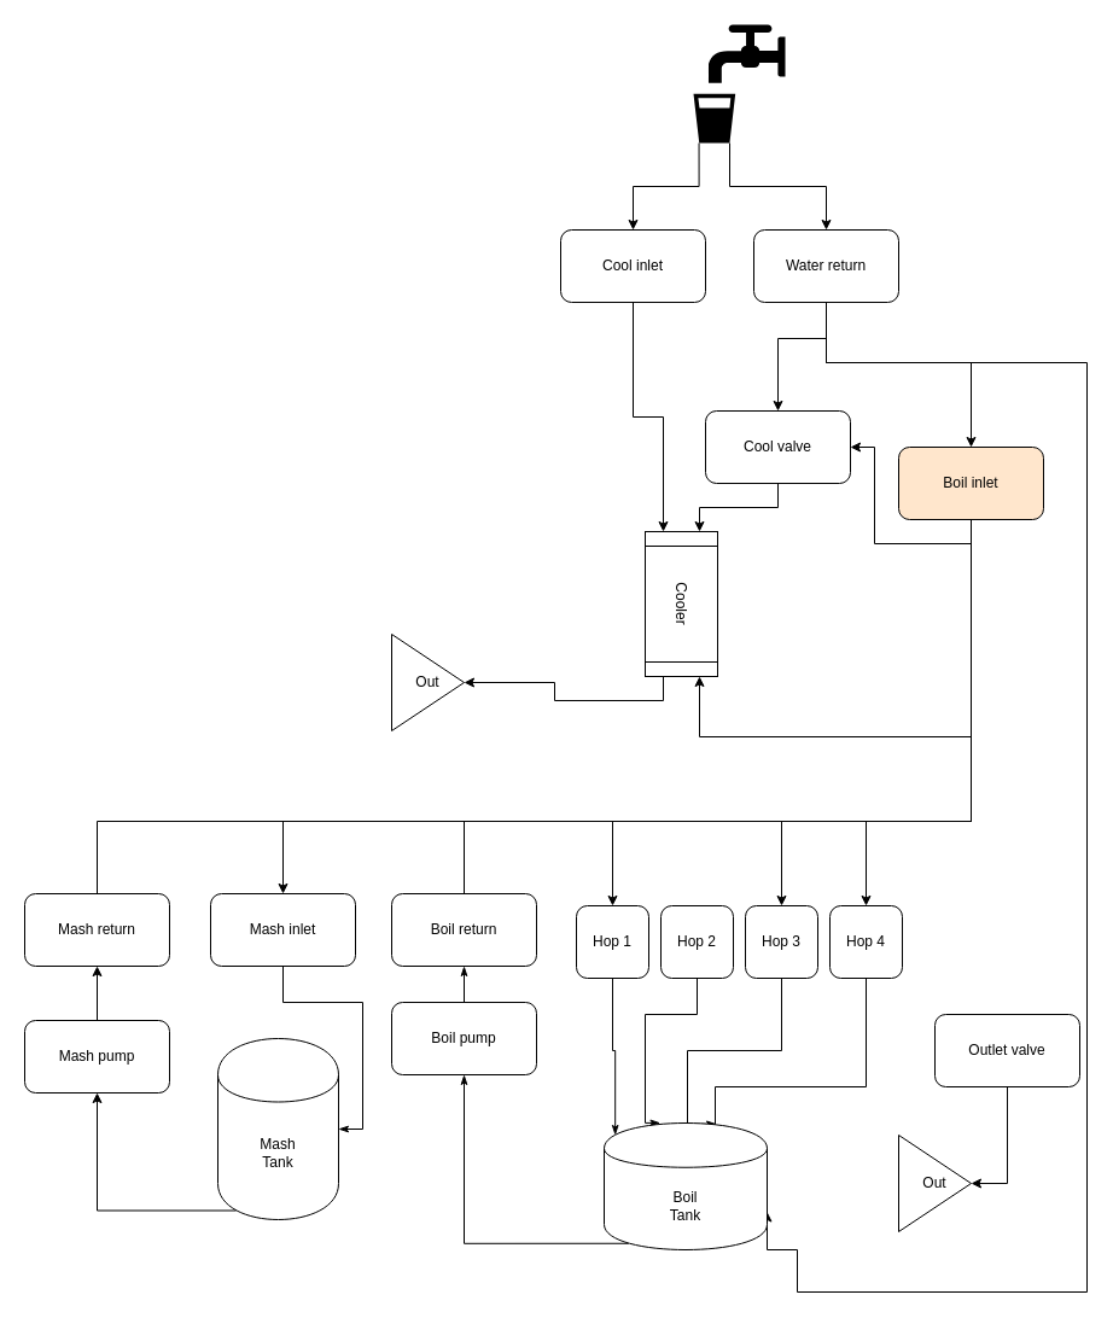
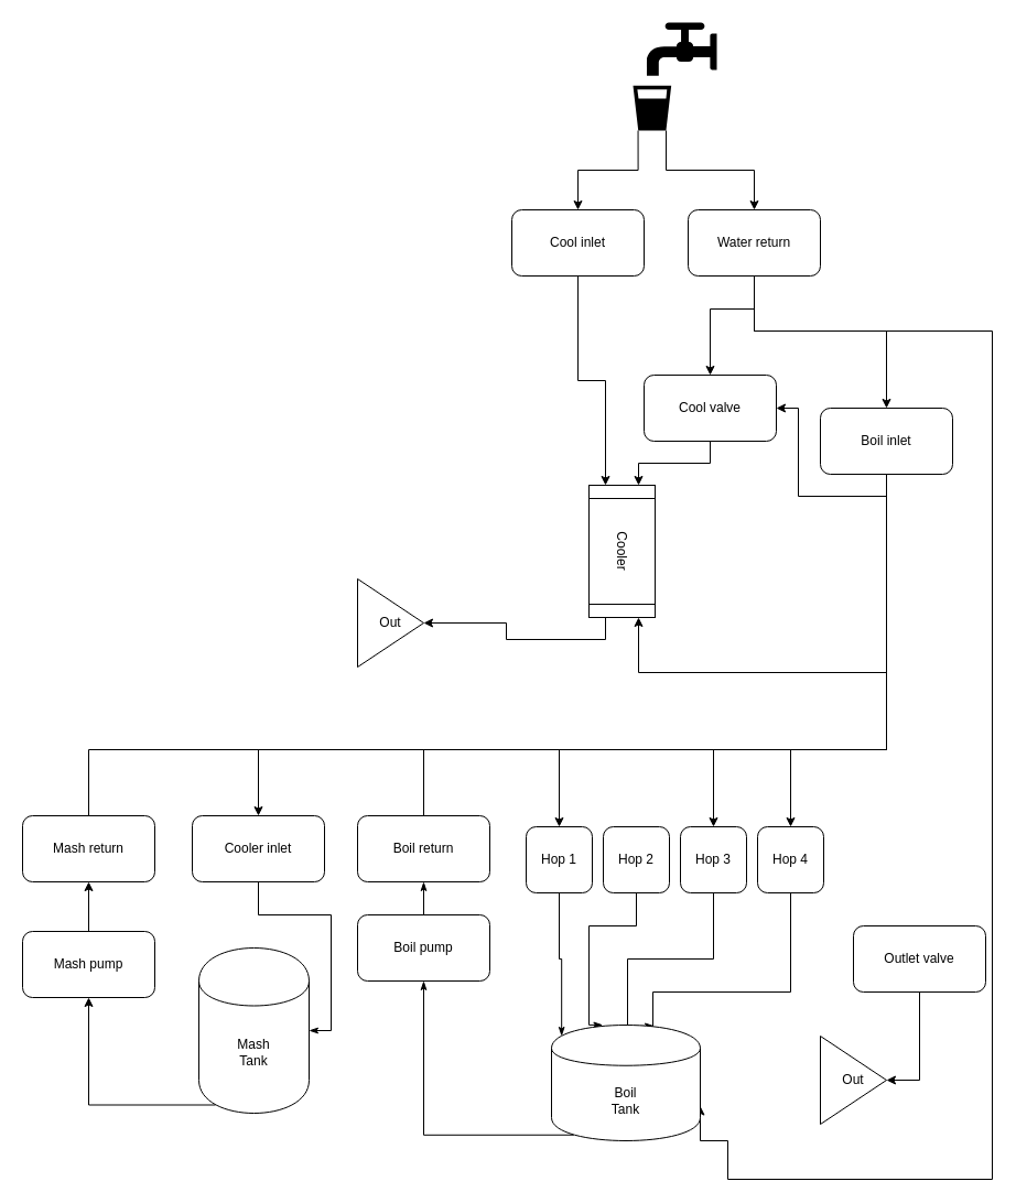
- <mxCell id="24" value="Boil inlet" style="rounded=1;whiteSpace=wrap;html=1;fillColor=#ffe6cc;" vertex="1" parent="1"><mxGeometry x="744" y="370" width="120" height="60" as="geometry" /></mxCell>
+ <mxCell id="24" value="Boil inlet" style="rounded=1;whiteSpace=wrap;html=1;" vertex="1" parent="1"><mxGeometry x="744" y="370" width="120" height="60" as="geometry" /></mxCell>
- <mxCell id="47" value="Mash inlet" style="rounded=1;whiteSpace=wrap;html=1;" vertex="1" parent="1"><mxGeometry x="174" y="740" width="120" height="60" as="geometry" /></mxCell>
+ <mxCell id="47" value="Cooler inlet" style="rounded=1;whiteSpace=wrap;html=1;" vertex="1" parent="1"><mxGeometry x="174" y="740" width="120" height="60" as="geometry" /></mxCell>
